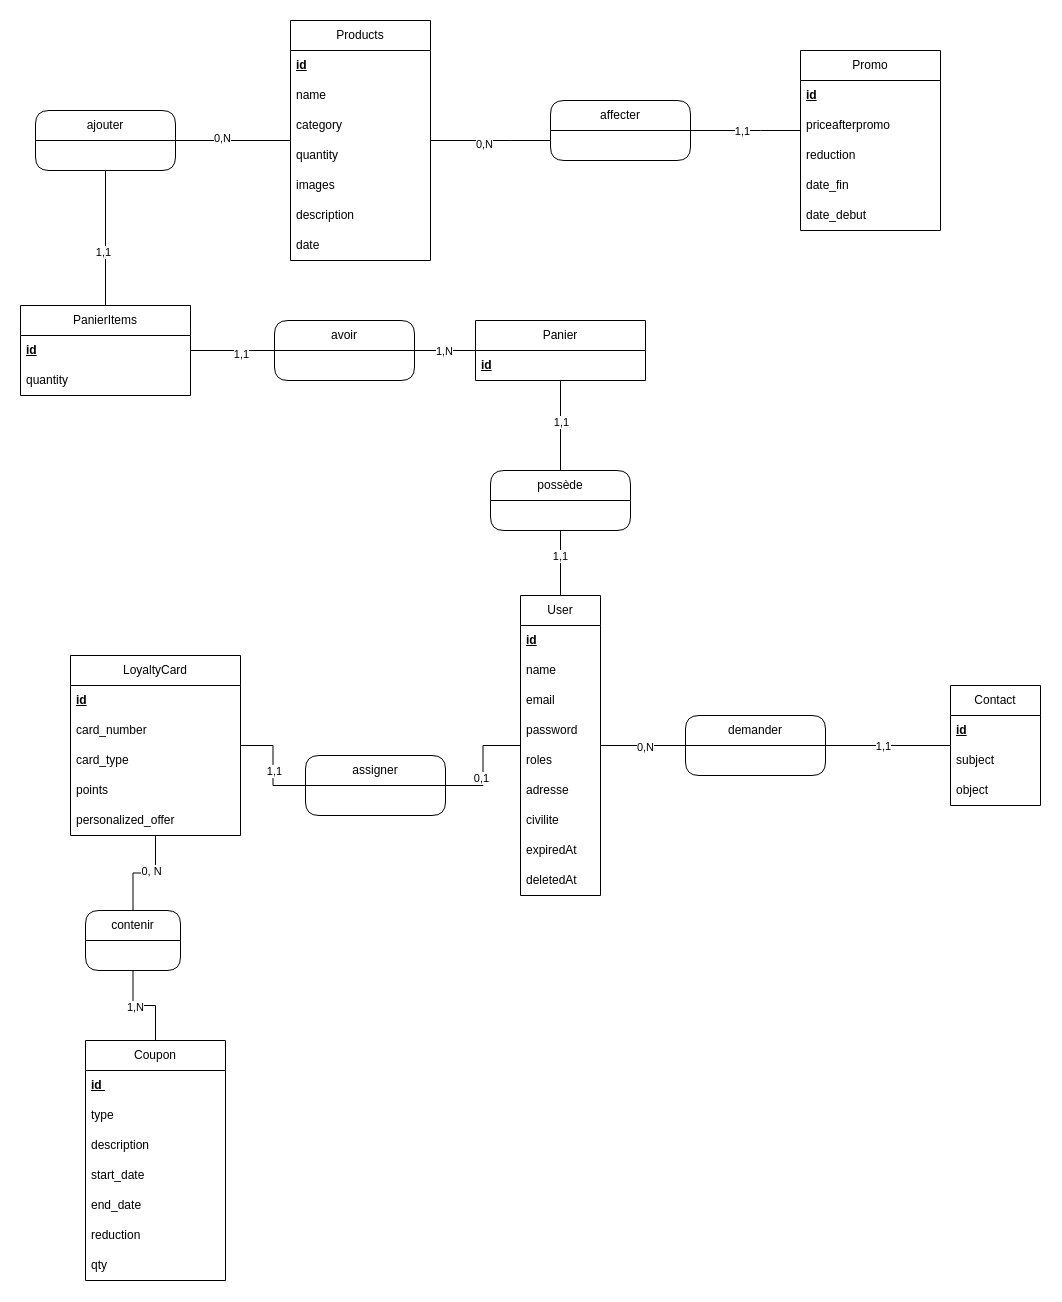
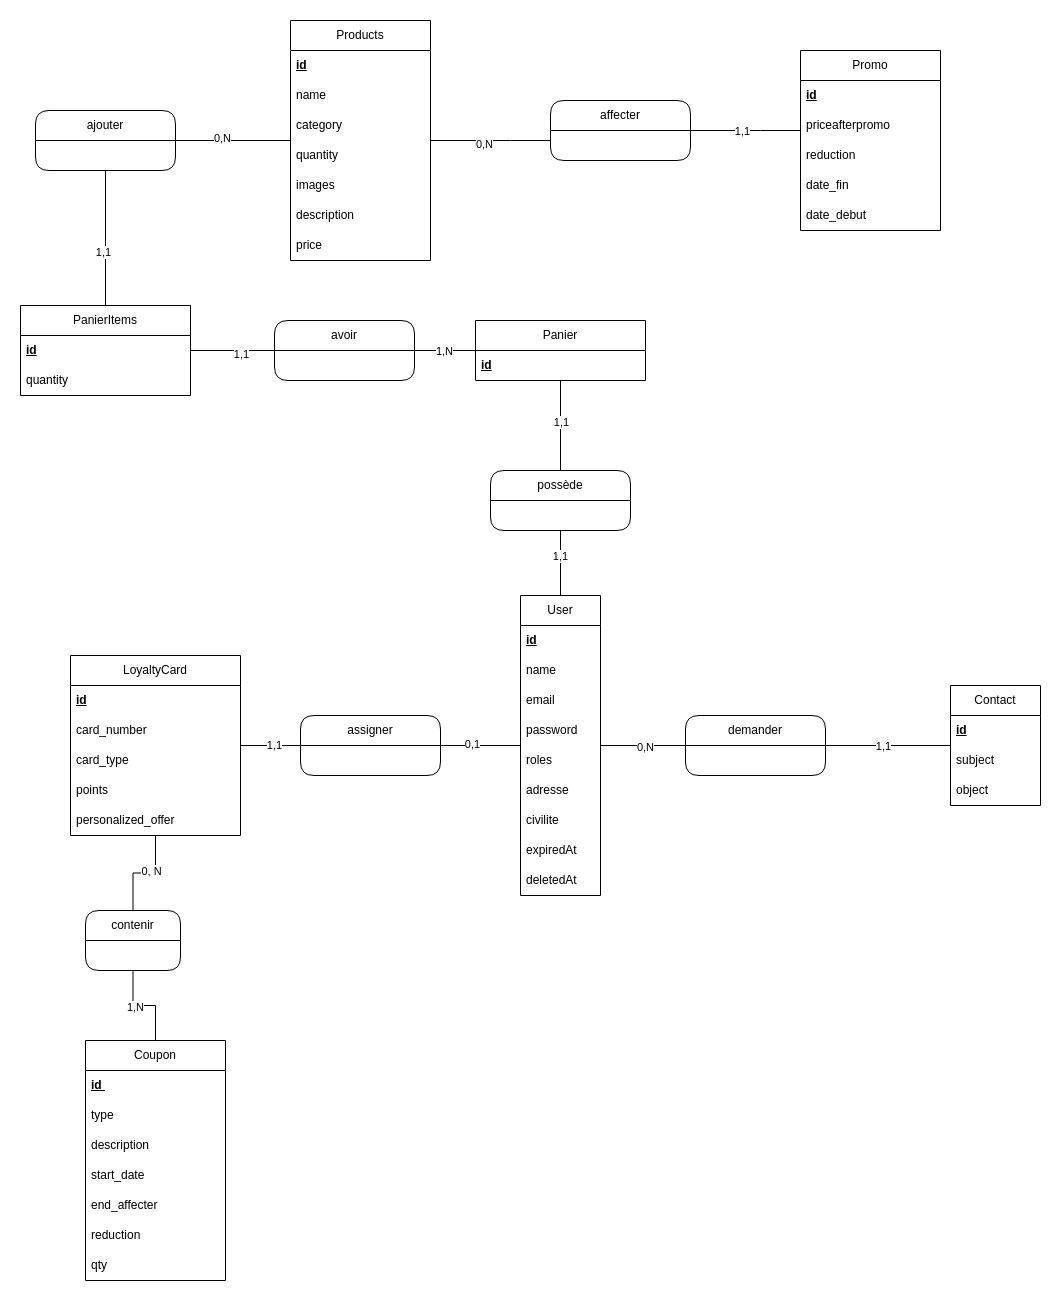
- <mxCell id="27" value="date" style="text;strokeColor=none;fillColor=none;align=left;verticalAlign=middle;spacingLeft=4;spacingRight=4;overflow=hidden;points=[[0,0.5],[1,0.5]];portConstraint=eastwest;rotatable=0;whiteSpace=wrap;html=1;" parent="20" vertex="1"><mxGeometry y="210" width="140" height="30" as="geometry" /></mxCell>
+ <mxCell id="27" value="price" style="text;strokeColor=none;fillColor=none;align=left;verticalAlign=middle;spacingLeft=4;spacingRight=4;overflow=hidden;points=[[0,0.5],[1,0.5]];portConstraint=eastwest;rotatable=0;whiteSpace=wrap;html=1;" parent="20" vertex="1"><mxGeometry y="210" width="140" height="30" as="geometry" /></mxCell>
- <mxCell id="70" value="assigner" style="swimlane;fontStyle=0;childLayout=stackLayout;horizontal=1;startSize=30;horizontalStack=0;resizeParent=1;resizeParentMax=0;resizeLast=0;collapsible=1;marginBottom=0;whiteSpace=wrap;html=1;rounded=1;" parent="1" vertex="1"><mxGeometry x="305" y="755" width="140" height="60" as="geometry" /></mxCell>
+ <mxCell id="70" value="assigner" style="swimlane;fontStyle=0;childLayout=stackLayout;horizontal=1;startSize=30;horizontalStack=0;resizeParent=1;resizeParentMax=0;resizeLast=0;collapsible=1;marginBottom=0;whiteSpace=wrap;html=1;rounded=1;" parent="1" vertex="1"><mxGeometry x="300" y="715" width="140" height="60" as="geometry" /></mxCell>
- <mxCell id="11" value="end_date" style="text;strokeColor=none;fillColor=none;align=left;verticalAlign=middle;spacingLeft=4;spacingRight=4;overflow=hidden;points=[[0,0.5],[1,0.5]];portConstraint=eastwest;rotatable=0;whiteSpace=wrap;html=1;" parent="6" vertex="1"><mxGeometry y="150" width="140" height="30" as="geometry" /></mxCell>
+ <mxCell id="11" value="end_affecter" style="text;strokeColor=none;fillColor=none;align=left;verticalAlign=middle;spacingLeft=4;spacingRight=4;overflow=hidden;points=[[0,0.5],[1,0.5]];portConstraint=eastwest;rotatable=0;whiteSpace=wrap;html=1;" parent="6" vertex="1"><mxGeometry y="150" width="140" height="30" as="geometry" /></mxCell>
